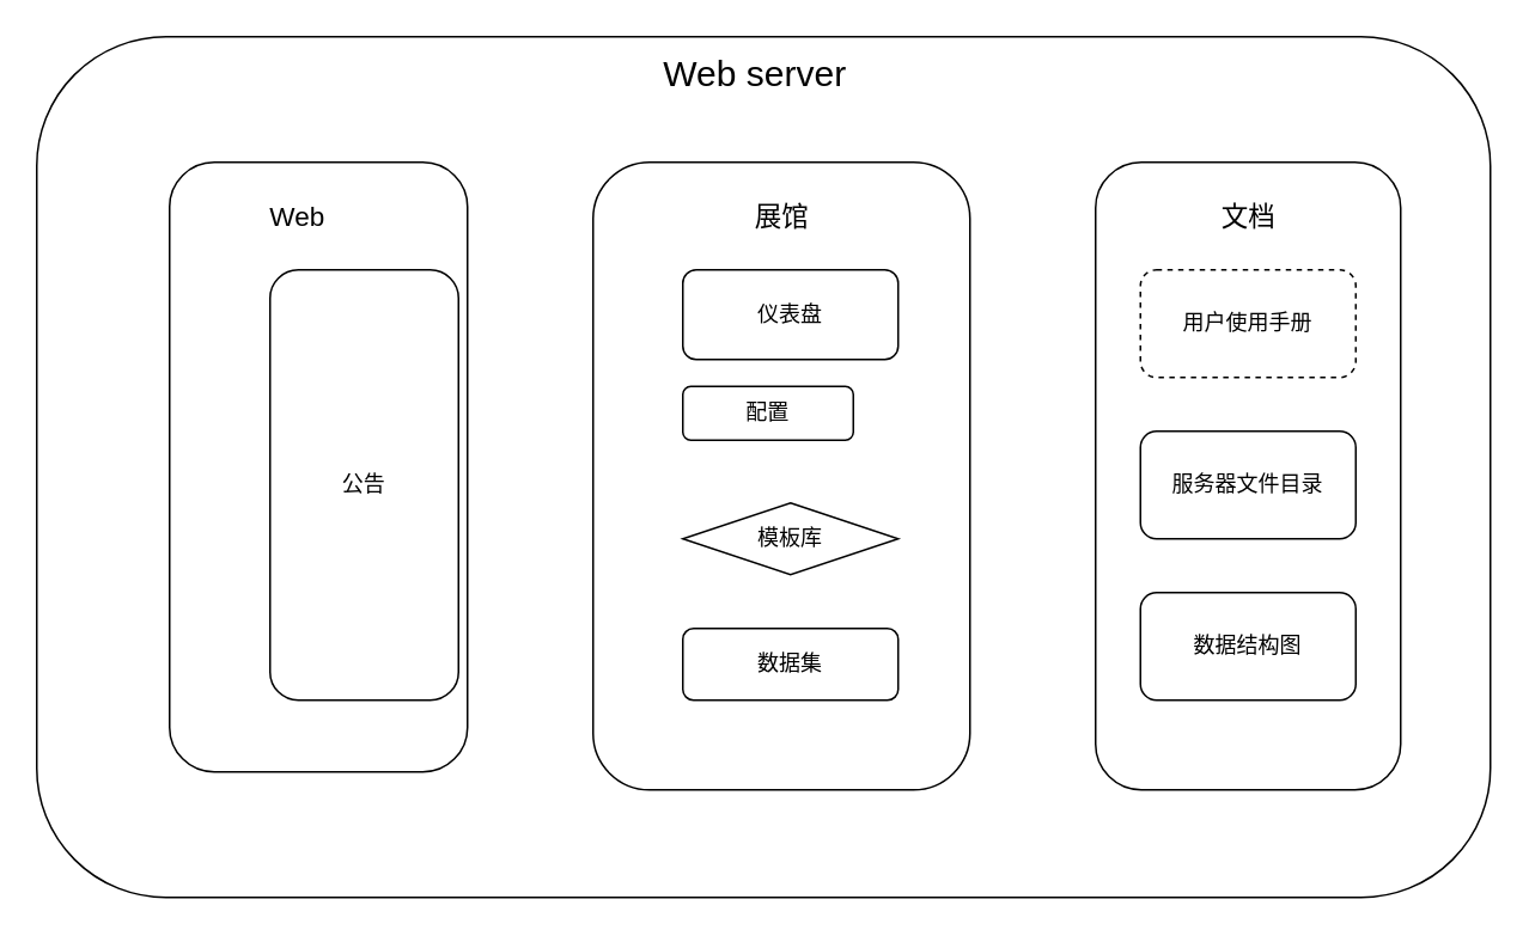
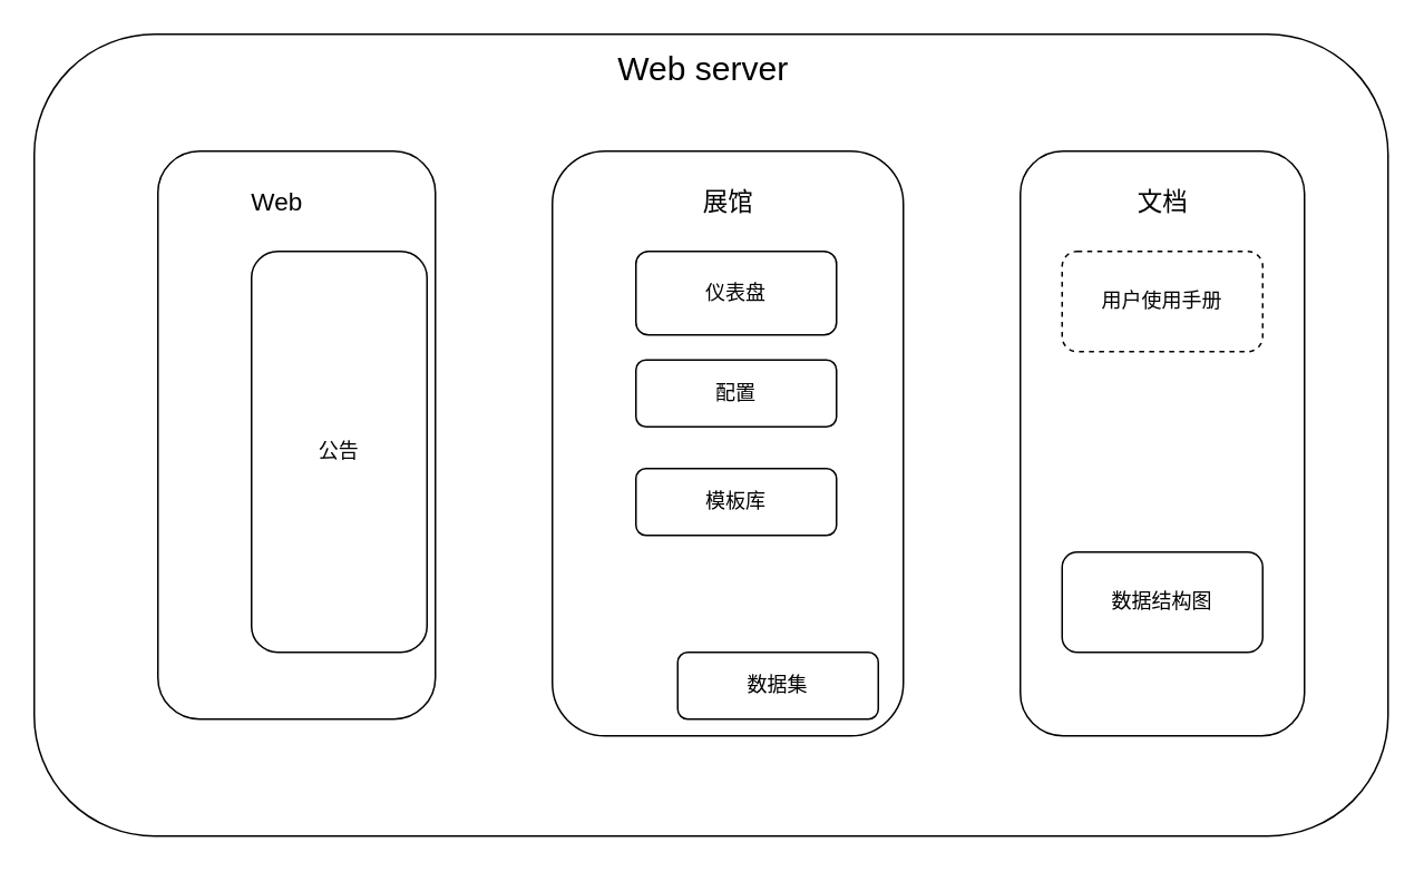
- <mxCell id="10" value="配置" style="rounded=1;whiteSpace=wrap;html=1;" vertex="1" parent="1"><mxGeometry x="380" y="215" width="95" height="30" as="geometry" /></mxCell>
+ <mxCell id="10" value="配置" style="rounded=1;whiteSpace=wrap;html=1;" vertex="1" parent="1"><mxGeometry x="380" y="215" width="120" height="40" as="geometry" /></mxCell>
- <mxCell id="17" value="服务器文件目录" style="rounded=1;whiteSpace=wrap;html=1;" vertex="1" parent="1"><mxGeometry x="635" y="240" width="120" height="60" as="geometry" /></mxCell>
- <mxCell id="11" value="模板库" style="rhombus;whiteSpace=wrap;html=1;" vertex="1" parent="1"><mxGeometry x="380" y="280" width="120" height="40" as="geometry" /></mxCell>
+ <mxCell id="11" value="模板库" style="rounded=1;whiteSpace=wrap;html=1;" vertex="1" parent="1"><mxGeometry x="380" y="280" width="120" height="40" as="geometry" /></mxCell>
- <mxCell id="12" value="数据集" style="rounded=1;whiteSpace=wrap;html=1;" vertex="1" parent="1"><mxGeometry x="380" y="350" width="120" height="40" as="geometry" /></mxCell>
+ <mxCell id="12" value="数据集" style="rounded=1;whiteSpace=wrap;html=1;" vertex="1" parent="1"><mxGeometry x="405" y="390" width="120" height="40" as="geometry" /></mxCell>
